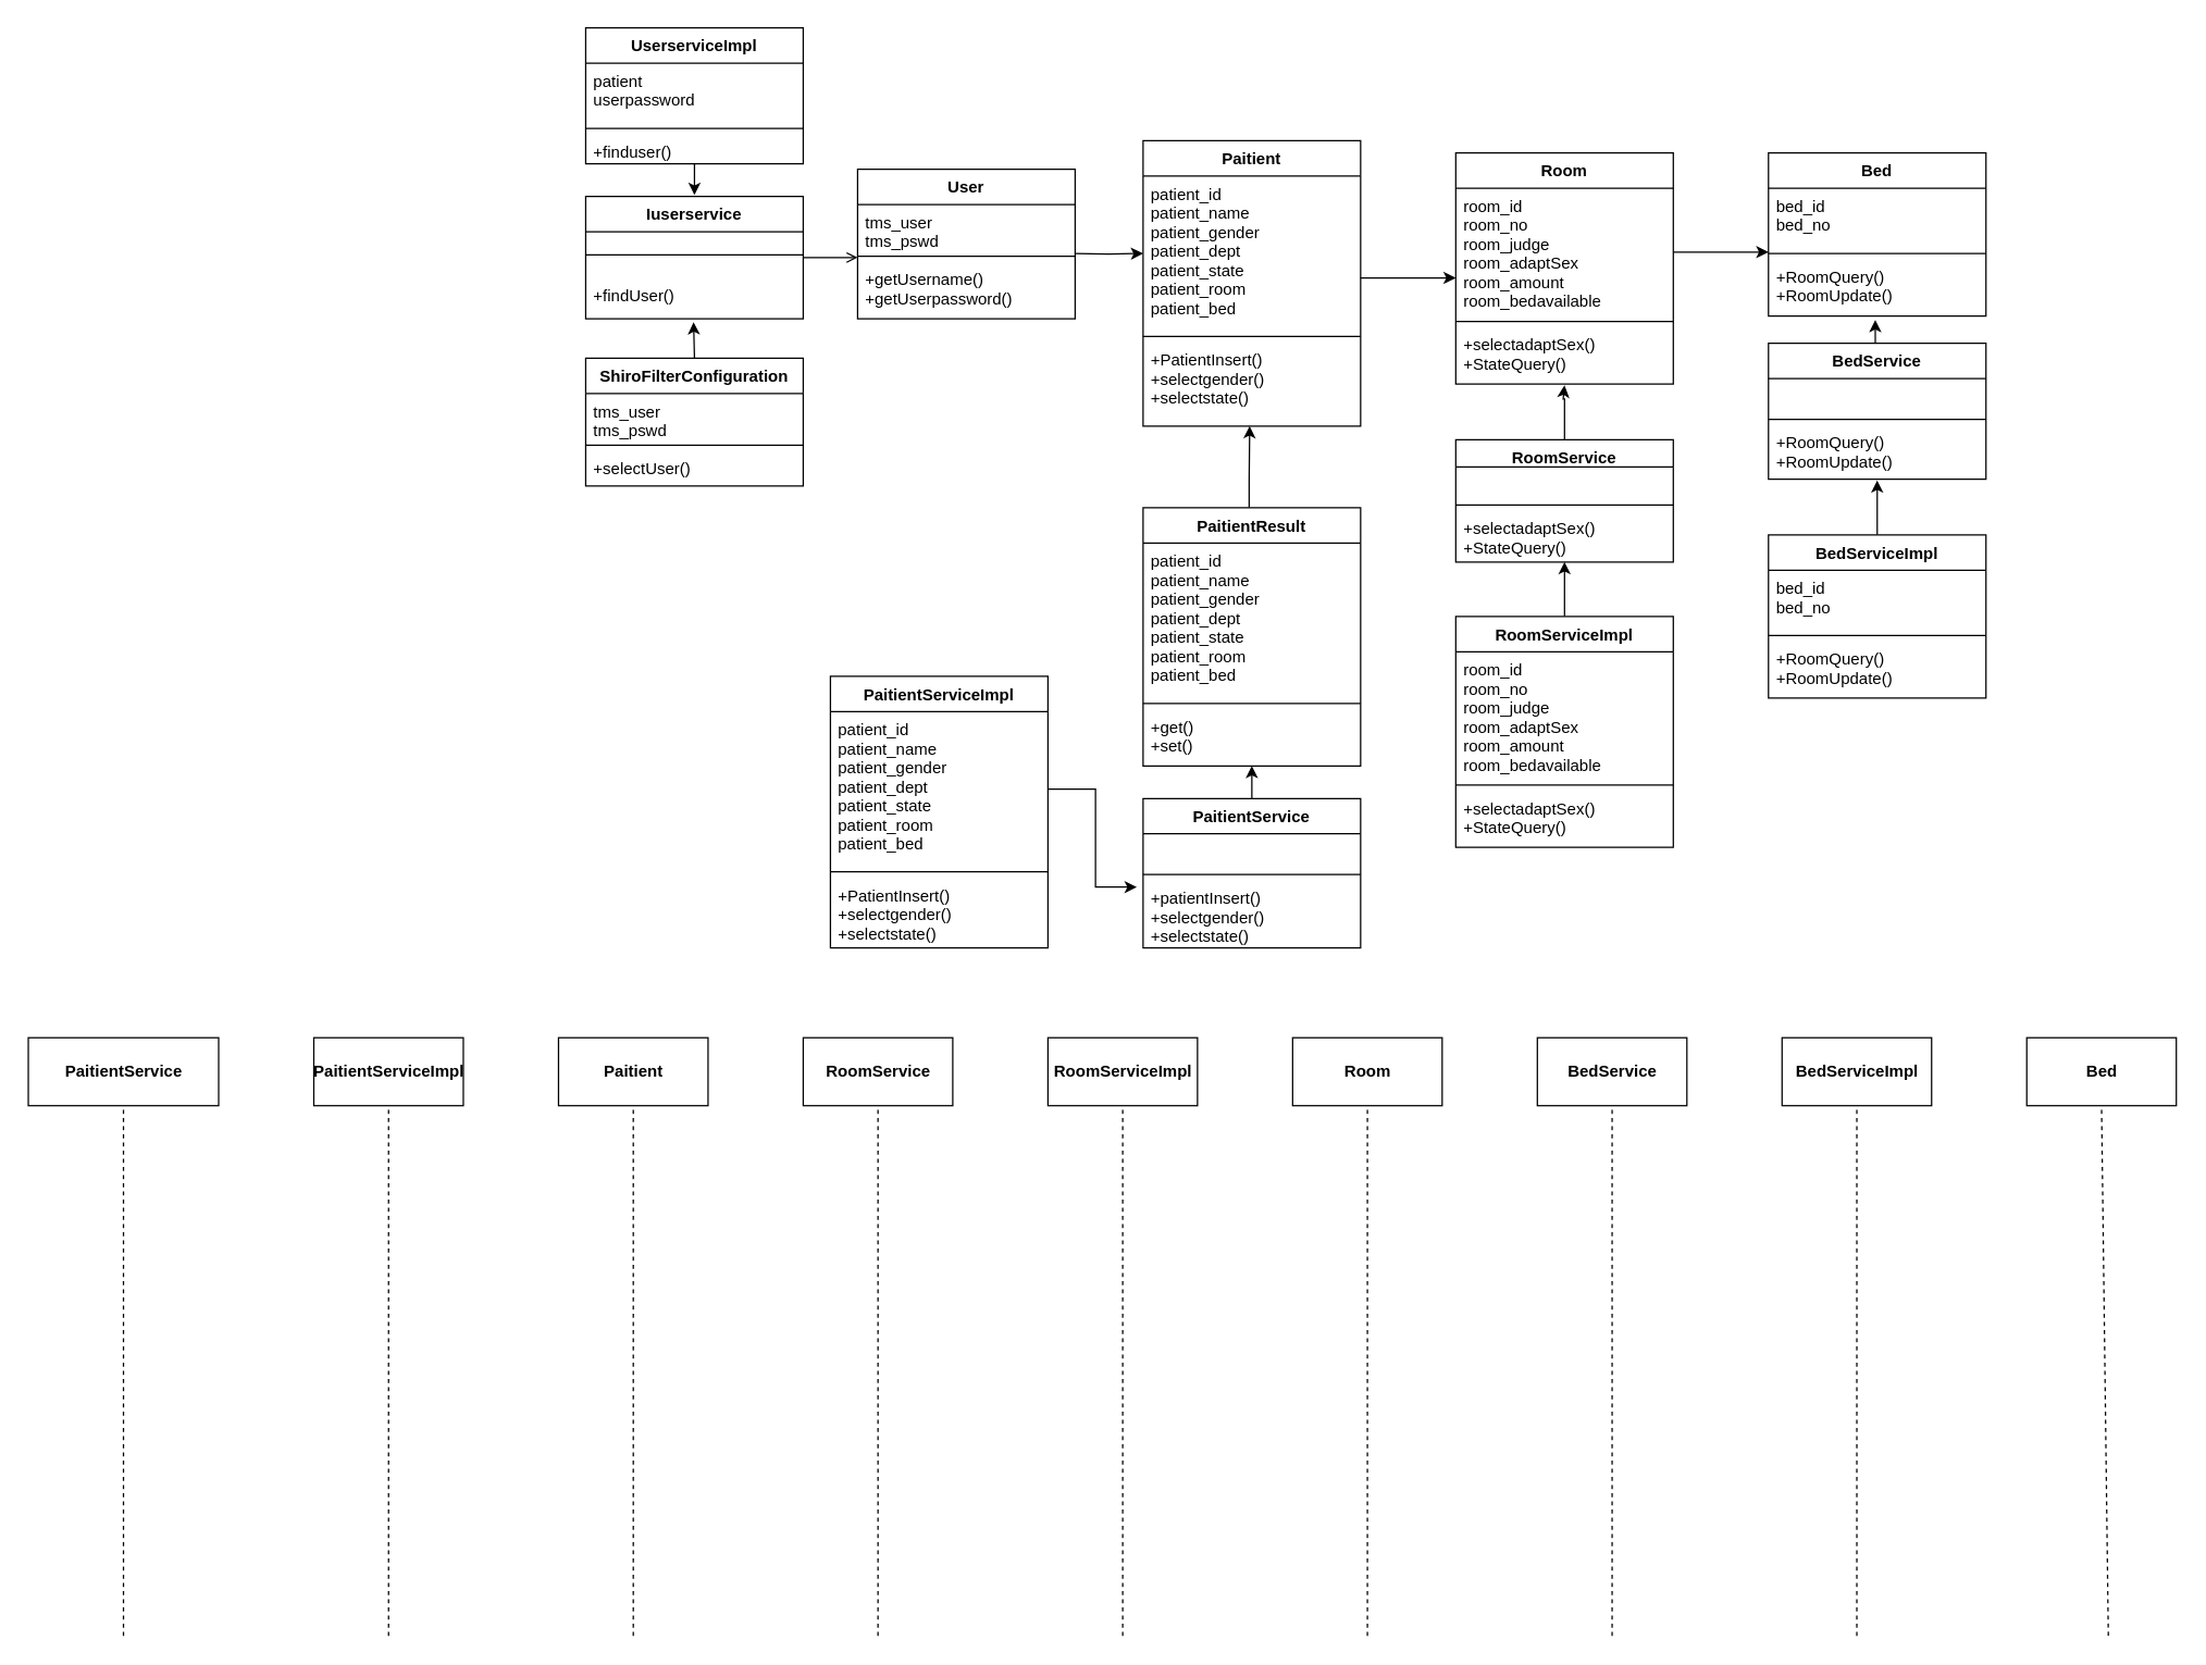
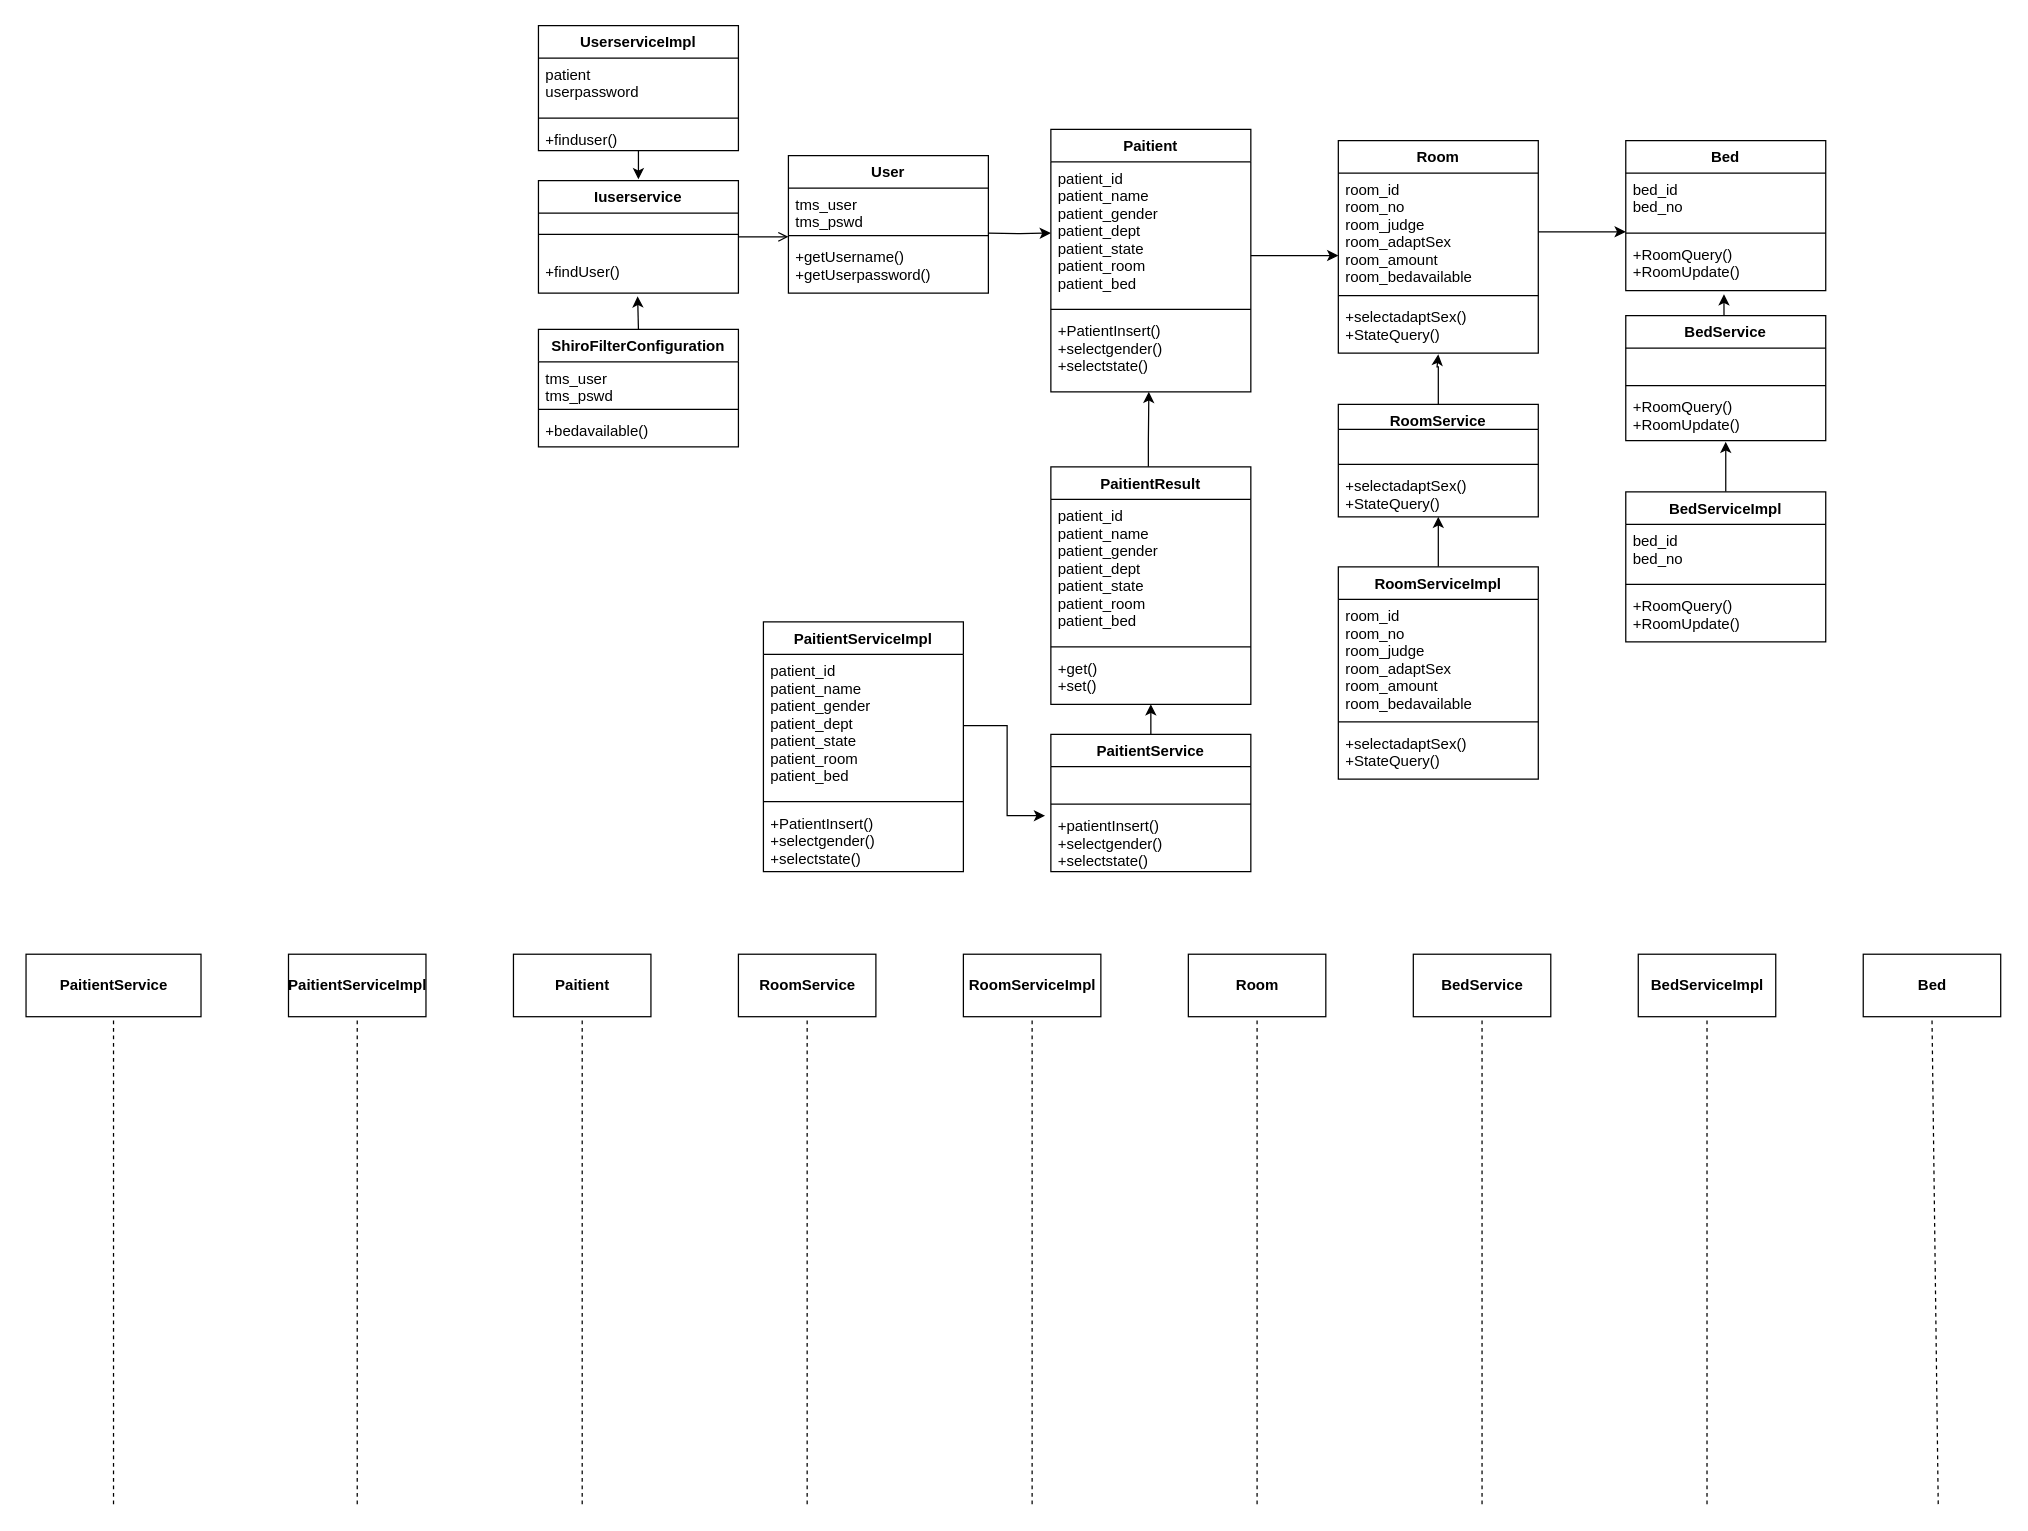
- <mxCell id="19" value="+selectUser()" style="text;strokeColor=none;fillColor=none;align=left;verticalAlign=top;spacingLeft=4;spacingRight=4;overflow=hidden;rotatable=0;points=[[0,0.5],[1,0.5]];portConstraint=eastwest;" vertex="1" parent="16"><mxGeometry y="68" width="160" height="26" as="geometry" /></mxCell>
+ <mxCell id="19" value="+bedavailable()" style="text;strokeColor=none;fillColor=none;align=left;verticalAlign=top;spacingLeft=4;spacingRight=4;overflow=hidden;rotatable=0;points=[[0,0.5],[1,0.5]];portConstraint=eastwest;" vertex="1" parent="16"><mxGeometry y="68" width="160" height="26" as="geometry" /></mxCell>
